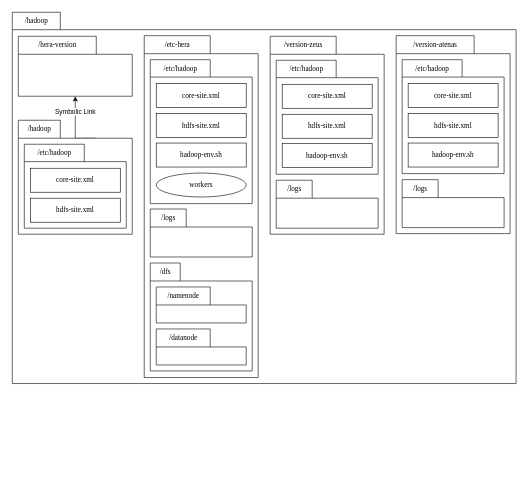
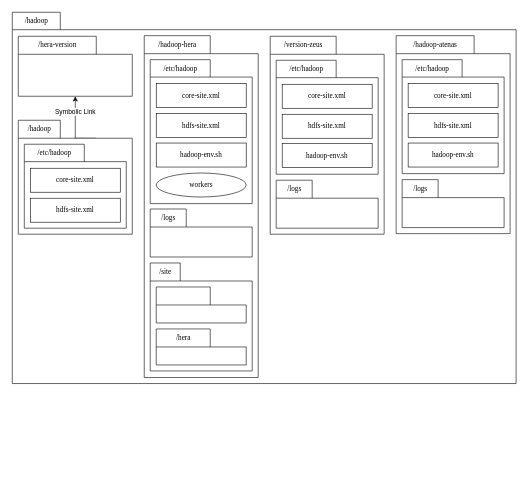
- <mxCell id="21" value="/etc-hera" style="text;html=1;align=center;verticalAlign=middle;resizable=0;points=[];autosize=1;strokeColor=none;fillColor=none;fontFamily=Georgia;container=1;" vertex="1" parent="19"><mxGeometry width="110" height="30" as="geometry" /></mxCell>
+ <mxCell id="21" value="/hadoop-hera" style="text;html=1;align=center;verticalAlign=middle;resizable=0;points=[];autosize=1;strokeColor=none;fillColor=none;fontFamily=Georgia;container=1;" vertex="1" parent="19"><mxGeometry width="110" height="30" as="geometry" /></mxCell>
- <mxCell id="53" value="/version-atenas" style="text;html=1;align=center;verticalAlign=middle;resizable=0;points=[];autosize=1;strokeColor=none;fillColor=none;fontFamily=Georgia;container=1;" vertex="1" parent="1"><mxGeometry x="660" y="59" width="130" height="30" as="geometry" /></mxCell>
+ <mxCell id="53" value="/hadoop-atenas" style="text;html=1;align=center;verticalAlign=middle;resizable=0;points=[];autosize=1;strokeColor=none;fillColor=none;fontFamily=Georgia;container=1;" vertex="1" parent="1"><mxGeometry x="660" y="59" width="130" height="30" as="geometry" /></mxCell>
- <mxCell id="27" value="/dfs" style="text;html=1;align=center;verticalAlign=middle;resizable=0;points=[];autosize=1;strokeColor=none;fillColor=none;fontFamily=Georgia;container=1;" vertex="1" parent="25"><mxGeometry width="50" height="30" as="geometry" /></mxCell>
+ <mxCell id="27" value="/site" style="text;html=1;align=center;verticalAlign=middle;resizable=0;points=[];autosize=1;strokeColor=none;fillColor=none;fontFamily=Georgia;container=1;" vertex="1" parent="25"><mxGeometry width="50" height="30" as="geometry" /></mxCell>
- <mxCell id="30" value="/namenode" style="text;html=1;align=center;verticalAlign=middle;resizable=0;points=[];autosize=1;strokeColor=none;fillColor=none;fontFamily=Georgia;container=1;" vertex="1" parent="28"><mxGeometry width="90" height="30" as="geometry" /></mxCell>
- <mxCell id="33" value="/datanode" style="text;html=1;align=center;verticalAlign=middle;resizable=0;points=[];autosize=1;strokeColor=none;fillColor=none;fontFamily=Georgia;container=1;" vertex="1" parent="31"><mxGeometry width="90" height="30" as="geometry" /></mxCell>
+ <mxCell id="33" value="/hera" style="text;html=1;align=center;verticalAlign=middle;resizable=0;points=[];autosize=1;strokeColor=none;fillColor=none;fontFamily=Georgia;container=1;" vertex="1" parent="31"><mxGeometry width="90" height="30" as="geometry" /></mxCell>
